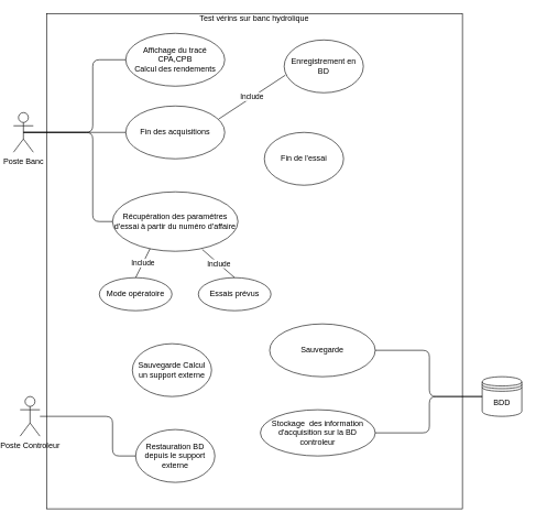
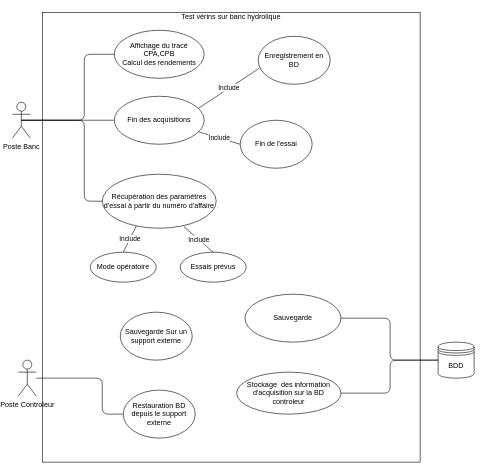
+ <mxCell id="23" value="Include" style="endArrow=none;html=1;entryX=0;entryY=0.5;entryDx=0;entryDy=0;" parent="1" source="10" target="15" edge="1"><mxGeometry width="50" height="50" relative="1" as="geometry"><mxPoint x="370" y="290" as="sourcePoint" /><mxPoint x="420" y="240" as="targetPoint" /></mxGeometry></mxCell>
- <mxCell id="18" value="Sauvegarde Calcul un support externe" style="ellipse;whiteSpace=wrap;html=1;" parent="1" vertex="1"><mxGeometry x="200" y="520" width="120" height="80" as="geometry" /></mxCell>
+ <mxCell id="18" value="Sauvegarde Sur un support externe" style="ellipse;whiteSpace=wrap;html=1;" parent="1" vertex="1"><mxGeometry x="200" y="520" width="120" height="80" as="geometry" /></mxCell>
